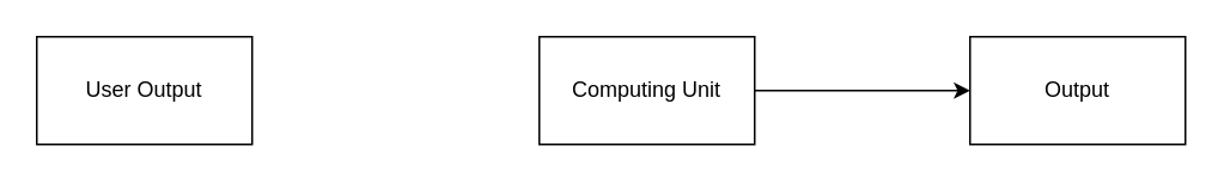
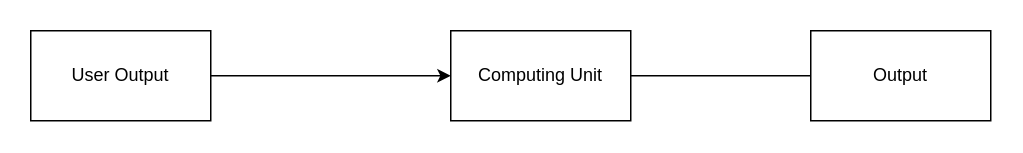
+ <mxCell id="2" style="edgeStyle=orthogonalEdgeStyle;rounded=0;orthogonalLoop=1;jettySize=auto;html=1;entryX=0;entryY=0.5;entryDx=0;entryDy=0;" edge="1" parent="1" source="3" target="5"><mxGeometry relative="1" as="geometry" /></mxCell>
- <mxCell id="4" style="edgeStyle=orthogonalEdgeStyle;rounded=0;orthogonalLoop=1;jettySize=auto;html=1;entryX=0;entryY=0.5;entryDx=0;entryDy=0;" edge="1" parent="1" source="5" target="6"><mxGeometry relative="1" as="geometry" /></mxCell>
+ <mxCell id="4" style="edgeStyle=orthogonalEdgeStyle;rounded=0;orthogonalLoop=1;jettySize=auto;html=1;entryX=0;entryY=0.5;entryDx=0;entryDy=0;endArrow=none;" edge="1" parent="1" source="5" target="6"><mxGeometry relative="1" as="geometry" /></mxCell>
